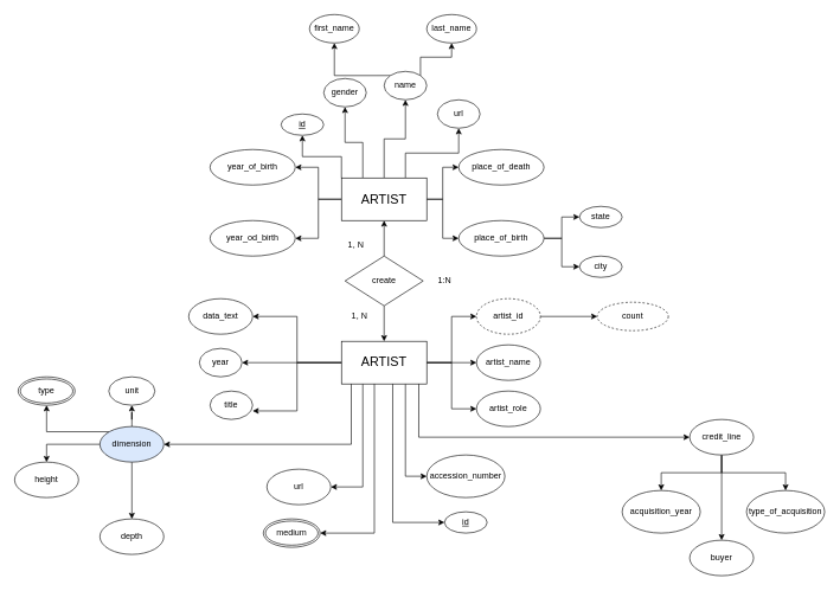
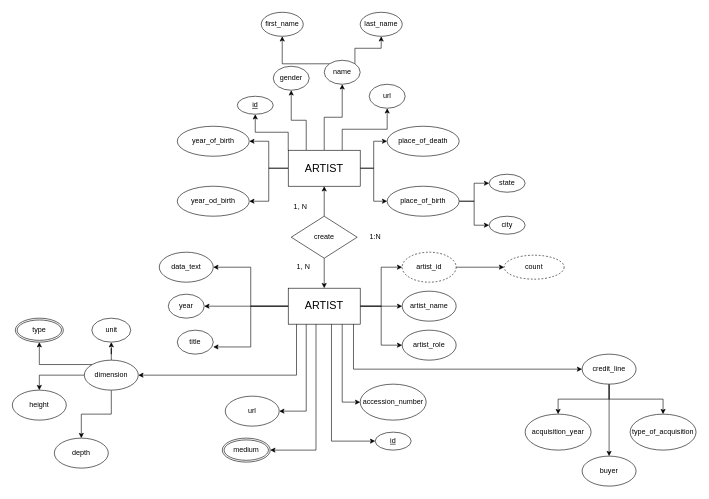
- <mxCell id="59" value="dimension" style="ellipse;whiteSpace=wrap;html=1;fillColor=#dae8fc;" vertex="1" parent="1"><mxGeometry x="140" y="600" width="90" height="50" as="geometry" /></mxCell>
+ <mxCell id="59" value="dimension" style="ellipse;whiteSpace=wrap;html=1;" vertex="1" parent="1"><mxGeometry x="140" y="600" width="90" height="50" as="geometry" /></mxCell>
- <mxCell id="61" value="depth" style="ellipse;whiteSpace=wrap;html=1;" vertex="1" parent="1"><mxGeometry x="140" y="730" width="90" height="50" as="geometry" /></mxCell>
+ <mxCell id="61" value="depth" style="ellipse;whiteSpace=wrap;html=1;" vertex="1" parent="1"><mxGeometry x="90" y="730" width="90" height="50" as="geometry" /></mxCell>
